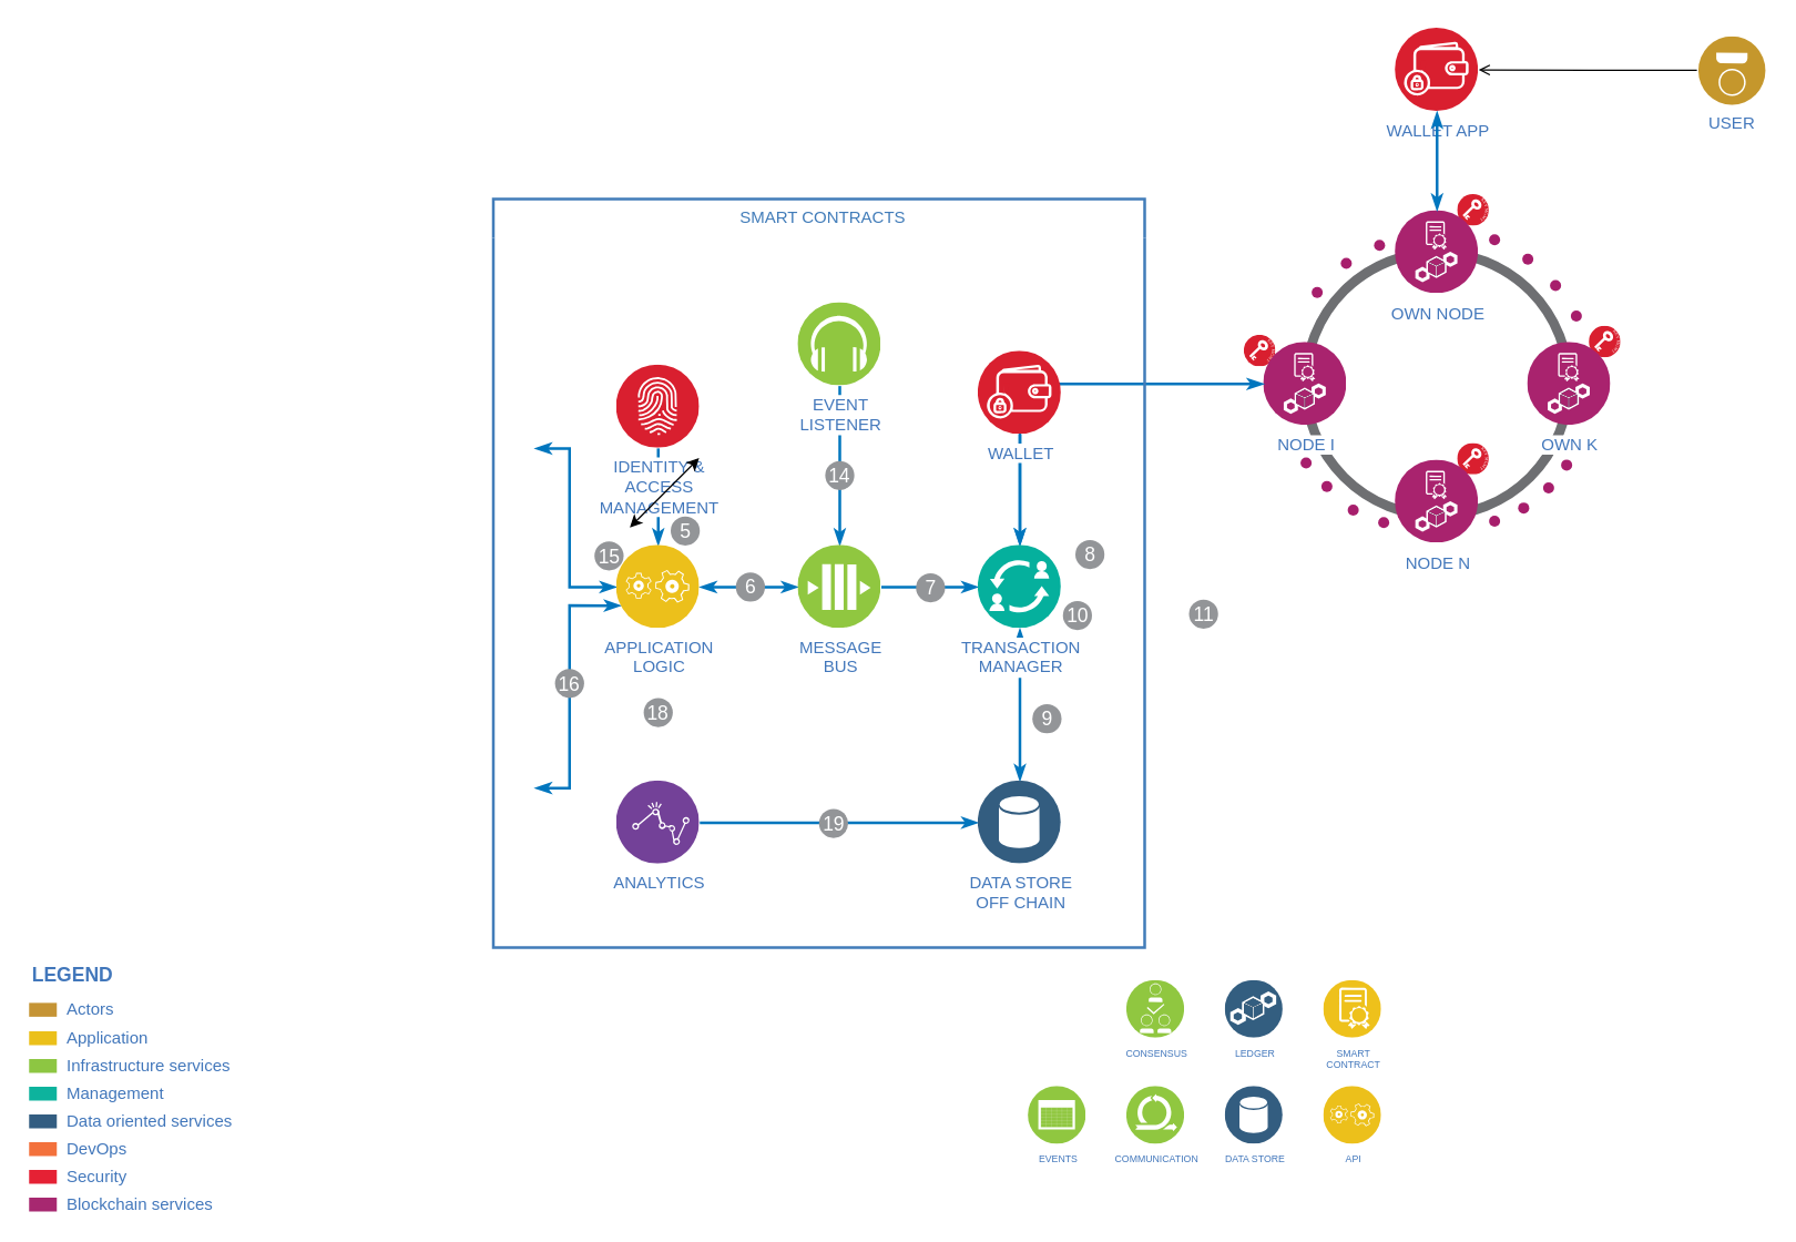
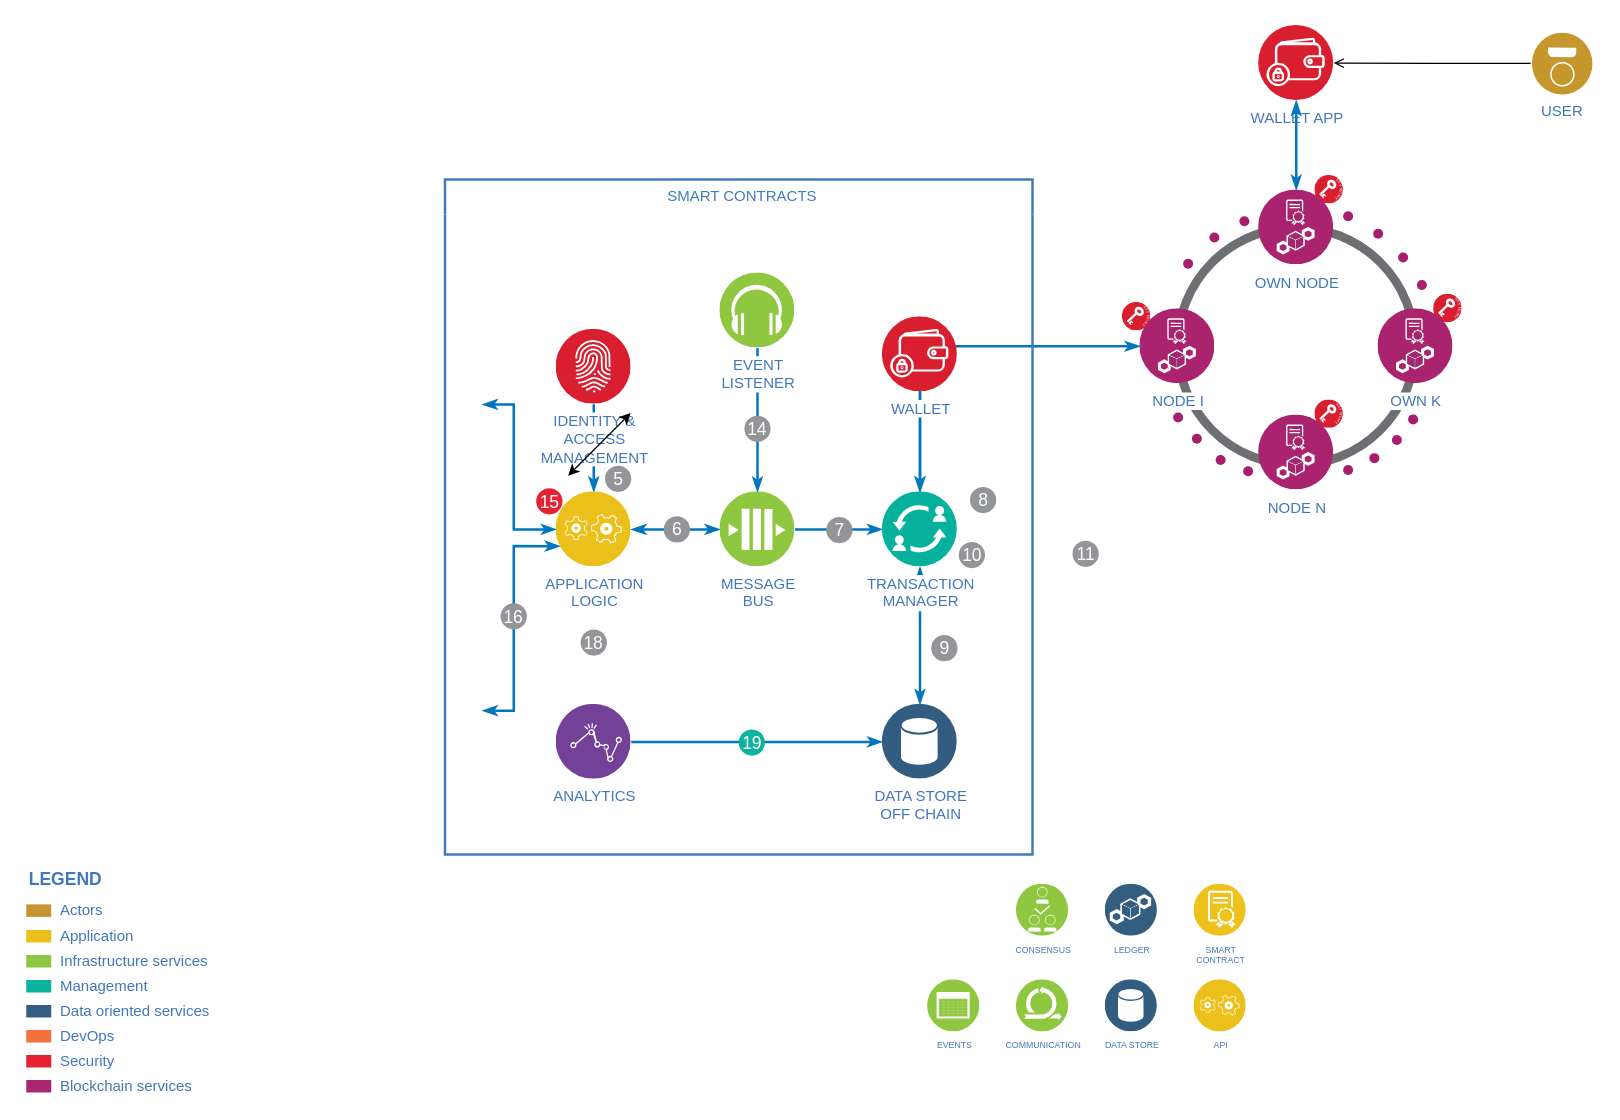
- <mxCell id="34" value="15" style="ellipse;whiteSpace=wrap;html=1;aspect=fixed;rounded=0;strokeColor=none;strokeWidth=7;fillColor=#939598;fontSize=14;align=center;fontColor=#FFFFFF;" parent="14" vertex="1"><mxGeometry x="73" y="247" width="21" height="21" as="geometry" /></mxCell>
+ <mxCell id="34" value="15" style="ellipse;whiteSpace=wrap;html=1;aspect=fixed;rounded=0;strokeColor=none;strokeWidth=7;fillColor=#e52134;fontSize=14;align=center;fontColor=#FFFFFF;" parent="14" vertex="1"><mxGeometry x="73" y="247" width="21" height="21" as="geometry" /></mxCell>
- <mxCell id="40" value="19" style="ellipse;whiteSpace=wrap;html=1;aspect=fixed;rounded=0;strokeColor=none;strokeWidth=7;fillColor=#939598;fontSize=14;align=center;fontColor=#FFFFFF;" parent="14" vertex="1"><mxGeometry x="235" y="440" width="21" height="21" as="geometry" /></mxCell>
+ <mxCell id="40" value="19" style="ellipse;whiteSpace=wrap;html=1;aspect=fixed;rounded=0;strokeColor=none;strokeWidth=7;fillColor=#0db39d;fontSize=14;align=center;fontColor=#FFFFFF;" parent="14" vertex="1"><mxGeometry x="235" y="440" width="21" height="21" as="geometry" /></mxCell>
